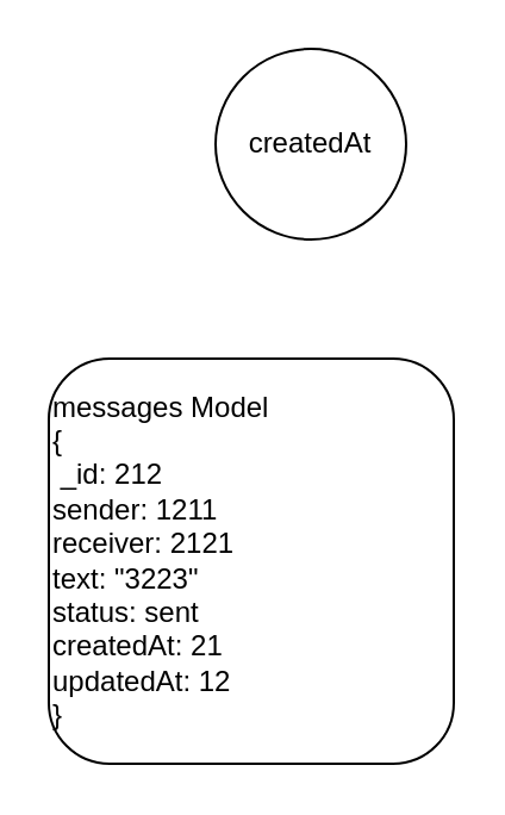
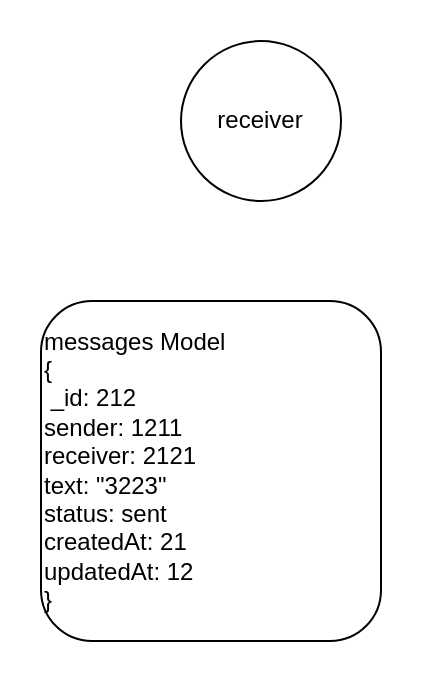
- <mxCell id="2" value="createdAt" style="ellipse;whiteSpace=wrap;html=1;" vertex="1" parent="1"><mxGeometry x="90" y="20" width="80" height="80" as="geometry" /></mxCell>
+ <mxCell id="2" value="receiver" style="ellipse;whiteSpace=wrap;html=1;" vertex="1" parent="1"><mxGeometry x="90" y="20" width="80" height="80" as="geometry" /></mxCell>
